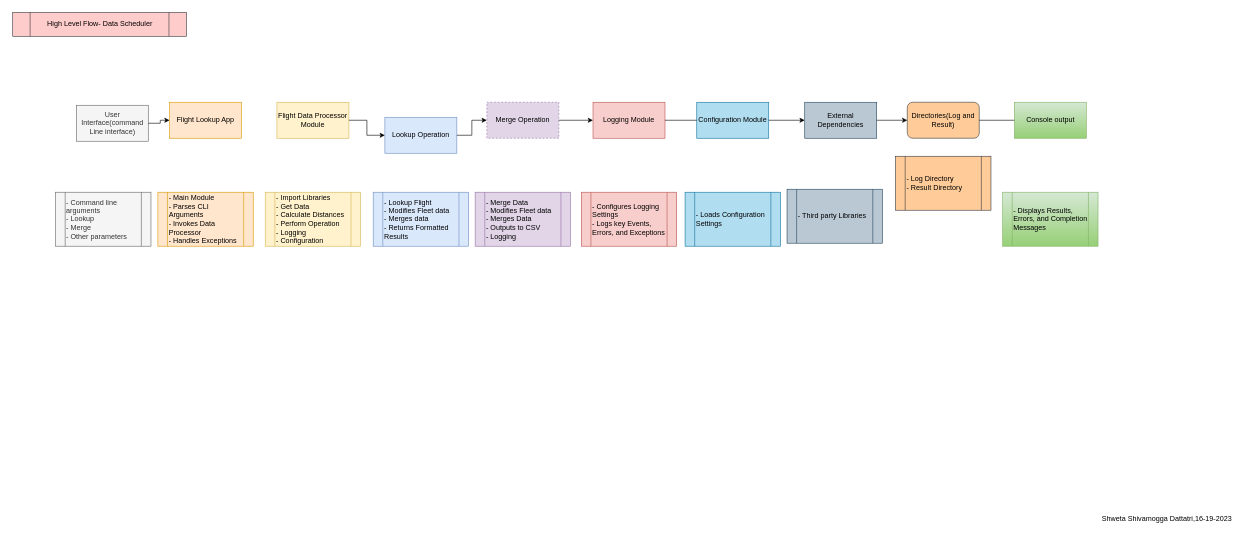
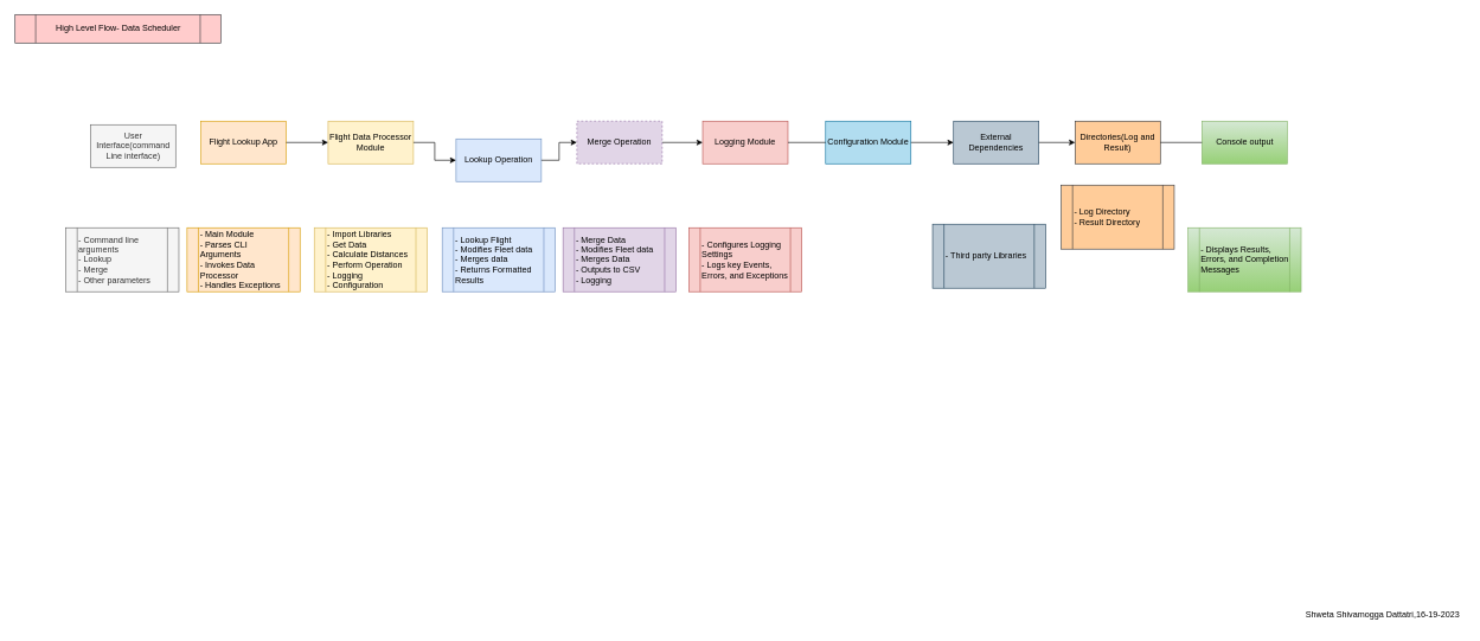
- <mxCell id="28" value="" style="edgeStyle=orthogonalEdgeStyle;rounded=0;orthogonalLoop=1;jettySize=auto;html=1;" edge="1" parent="4" source="5" target="10"><mxGeometry relative="1" as="geometry" /></mxCell>
+ <mxCell id="29" value="" style="edgeStyle=orthogonalEdgeStyle;rounded=0;orthogonalLoop=1;jettySize=auto;html=1;" edge="1" parent="4" source="10" target="11"><mxGeometry relative="1" as="geometry" /></mxCell>
- <mxCell id="7" value="Directories(Log and Result)" style="whiteSpace=wrap;html=1;fillColor=#ffcc99;strokeColor=#36393d;rounded=1;" vertex="1" parent="4"><mxGeometry x="1420" width="120" height="60" as="geometry" /></mxCell>
+ <mxCell id="7" value="Directories(Log and Result)" style="rounded=0;whiteSpace=wrap;html=1;fillColor=#ffcc99;strokeColor=#36393d;" vertex="1" parent="4"><mxGeometry x="1420" width="120" height="60" as="geometry" /></mxCell>
- <mxCell id="24" value="- Loads Configuration Settings" style="shape=process;whiteSpace=wrap;html=1;backgroundOutline=1;align=left;fillColor=#b1ddf0;strokeColor=#10739e;" vertex="1" parent="4"><mxGeometry x="1049.5" y="150" width="159" height="90" as="geometry" /></mxCell>
